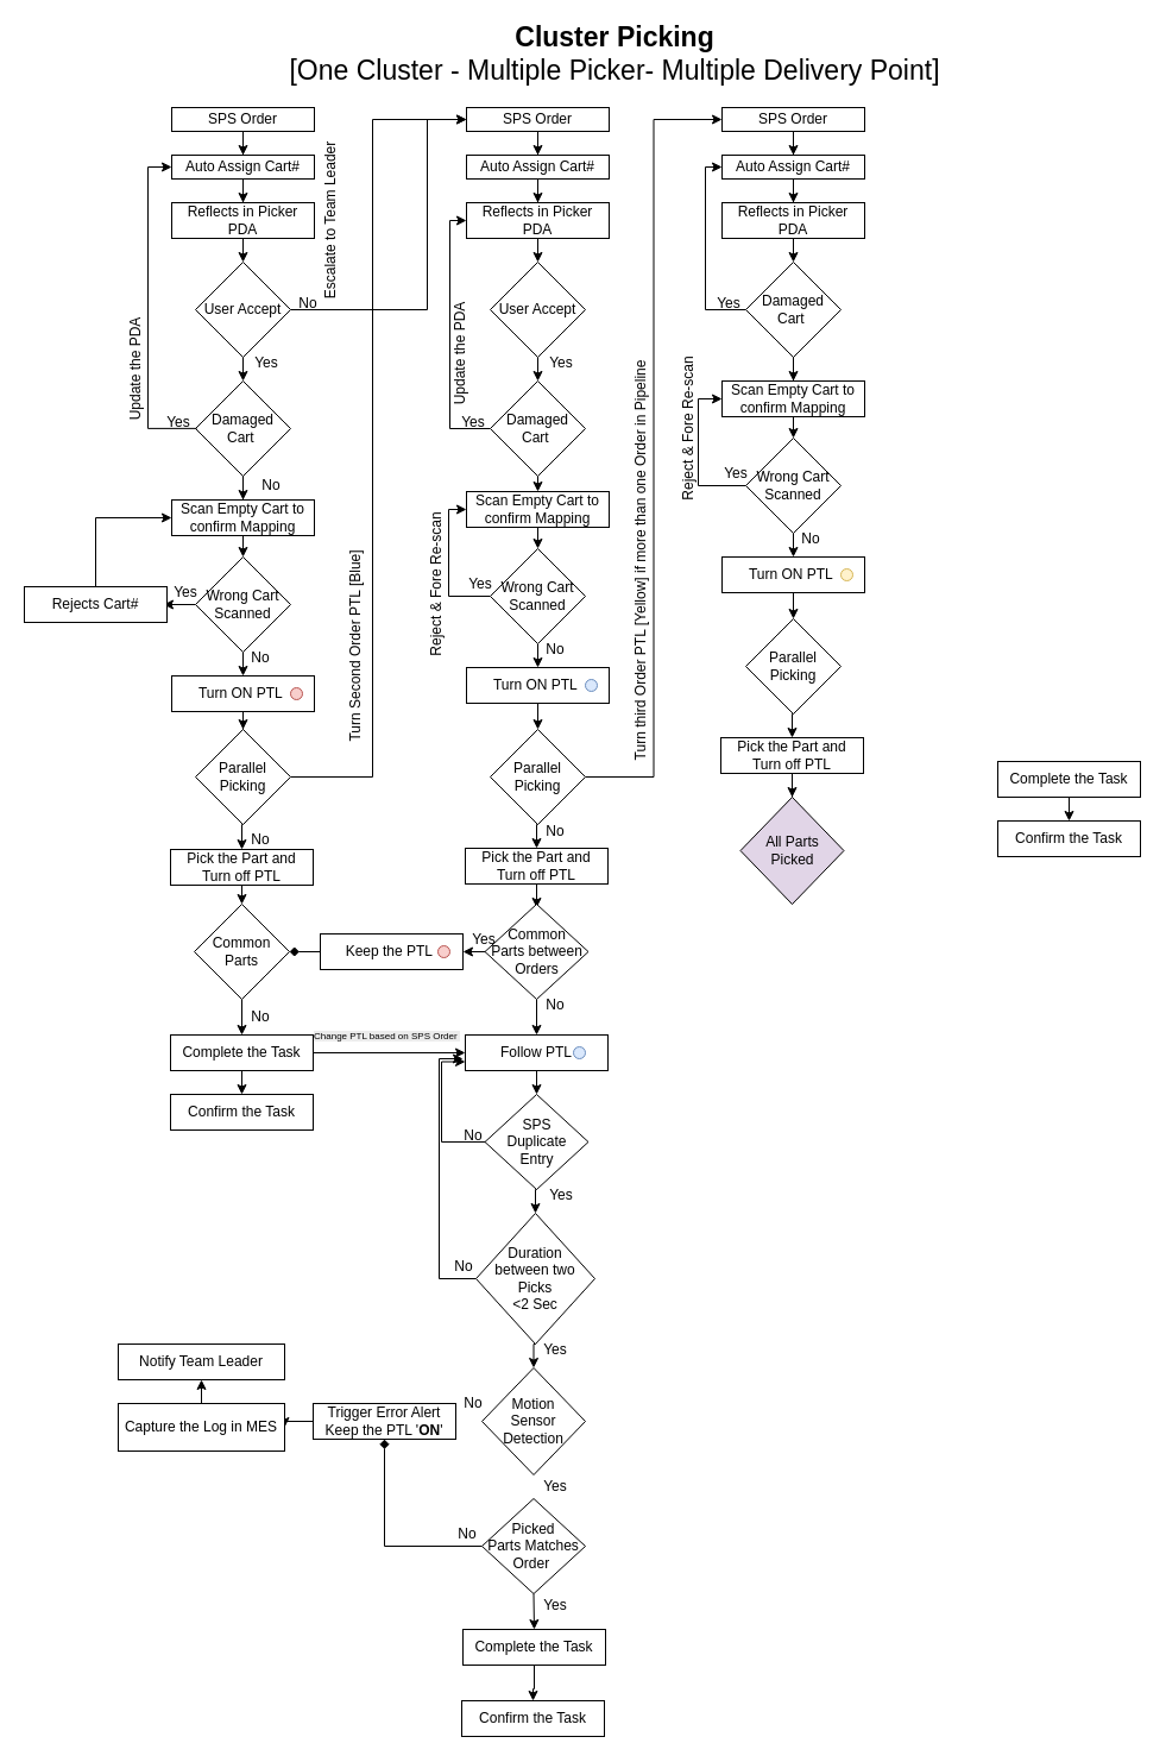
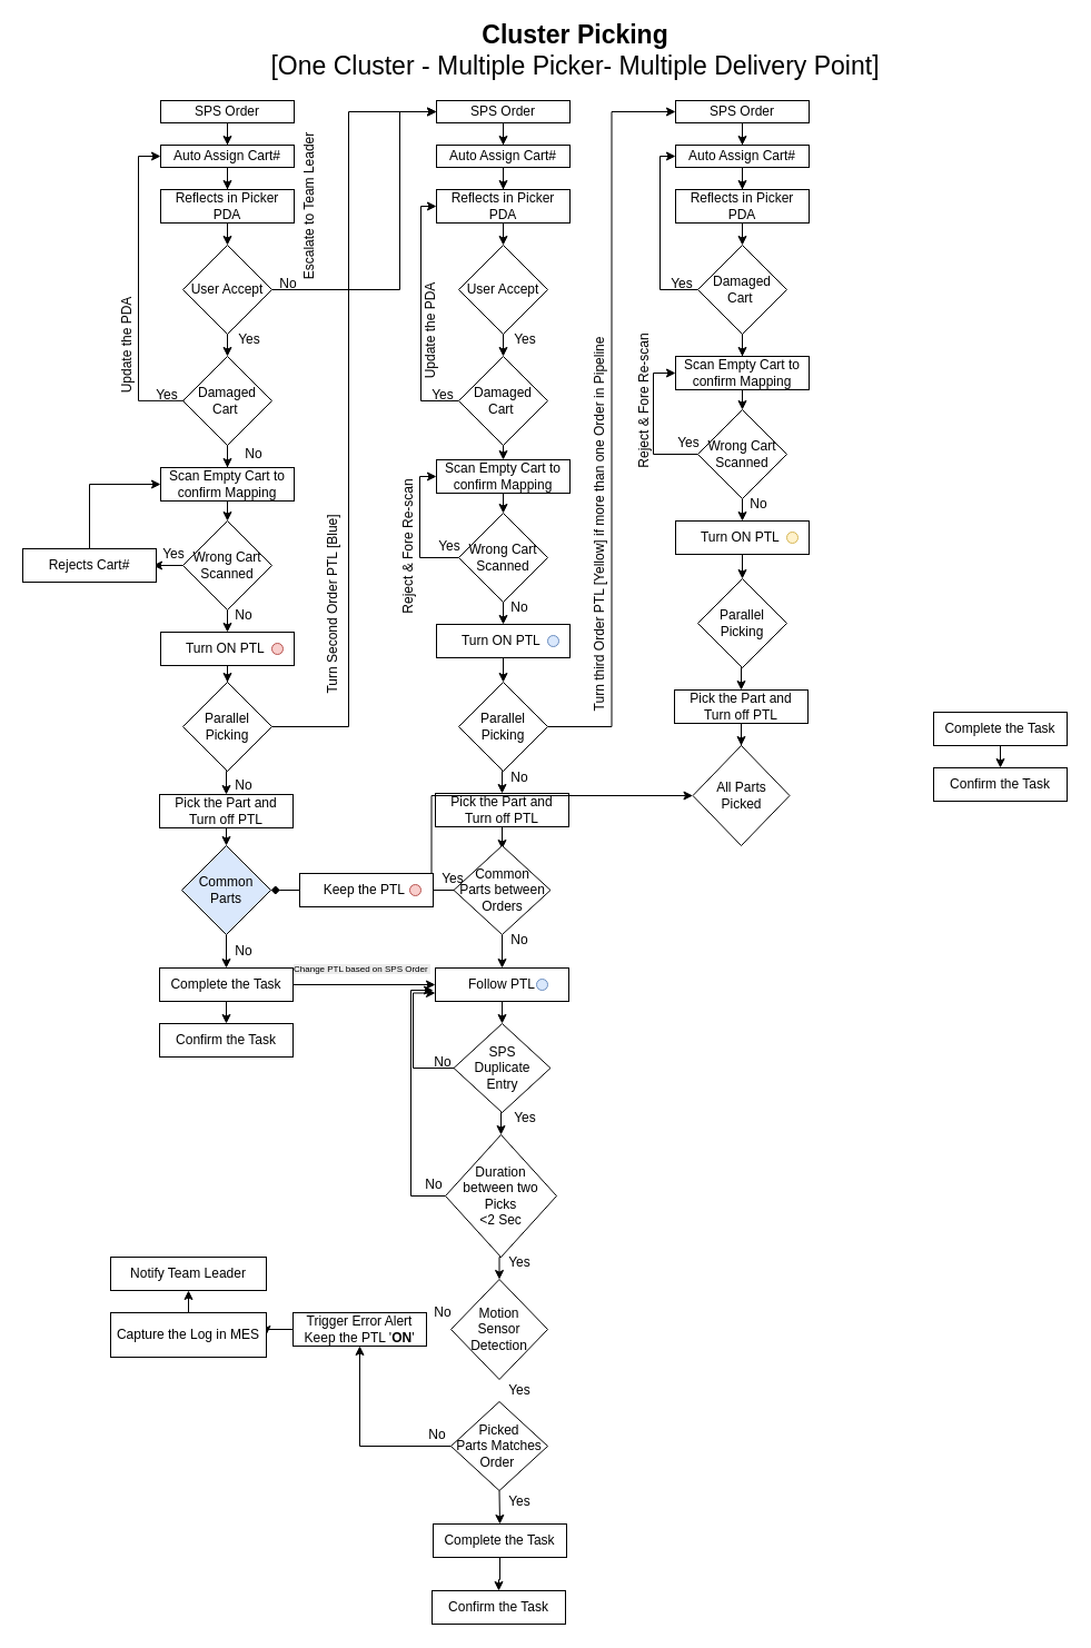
- <mxCell id="145" value="All Parts &lt;br&gt;Picked" style="rhombus;whiteSpace=wrap;html=1;fillColor=#e1d5e7;" vertex="1" parent="1"><mxGeometry x="622.5" y="670" width="87" height="90" as="geometry" /></mxCell>
+ <mxCell id="145" value="All Parts &lt;br&gt;Picked" style="rhombus;whiteSpace=wrap;html=1;" vertex="1" parent="1"><mxGeometry x="622.5" y="670" width="87" height="90" as="geometry" /></mxCell>
- <mxCell id="106" value="Common Parts" style="rhombus;whiteSpace=wrap;html=1;" vertex="1" parent="1"><mxGeometry x="163" y="760" width="80" height="80" as="geometry" /></mxCell>
+ <mxCell id="106" value="Common Parts" style="rhombus;whiteSpace=wrap;html=1;fillColor=#dae8fc;" vertex="1" parent="1"><mxGeometry x="163" y="760" width="80" height="80" as="geometry" /></mxCell>
- <mxCell id="96" style="edgeStyle=orthogonalEdgeStyle;rounded=0;orthogonalLoop=1;jettySize=auto;html=1;exitX=0;exitY=0.5;exitDx=0;exitDy=0;entryX=1;entryY=0.5;entryDx=0;entryDy=0;" edge="1" parent="1" source="98" target="100"><mxGeometry relative="1" as="geometry" /></mxCell>
+ <mxCell id="96" style="edgeStyle=orthogonalEdgeStyle;rounded=0;orthogonalLoop=1;jettySize=auto;html=1;exitX=0;exitY=0.5;exitDx=0;exitDy=0;" edge="1" parent="1" source="98" target="145"><mxGeometry relative="1" as="geometry" /></mxCell>
- <mxCell id="122" style="edgeStyle=orthogonalEdgeStyle;rounded=0;orthogonalLoop=1;jettySize=auto;html=1;exitX=0;exitY=0.5;exitDx=0;exitDy=0;entryX=0.5;entryY=1;entryDx=0;entryDy=0;endArrow=diamond;" edge="1" parent="1" source="123" target="135"><mxGeometry relative="1" as="geometry" /></mxCell>
+ <mxCell id="122" style="edgeStyle=orthogonalEdgeStyle;rounded=0;orthogonalLoop=1;jettySize=auto;html=1;exitX=0;exitY=0.5;exitDx=0;exitDy=0;entryX=0.5;entryY=1;entryDx=0;entryDy=0;" edge="1" parent="1" source="123" target="135"><mxGeometry relative="1" as="geometry" /></mxCell>
